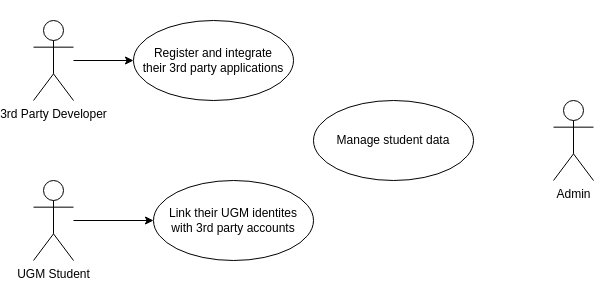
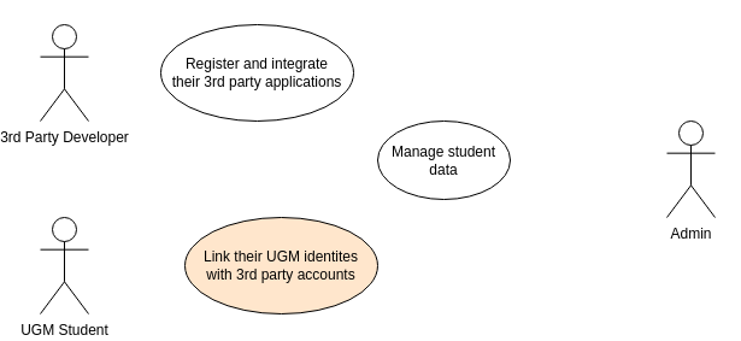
- <mxCell id="2" style="edgeStyle=none;html=1;" edge="1" parent="1" source="3" target="4"><mxGeometry relative="1" as="geometry" /></mxCell>
- <mxCell id="8" value="Manage student data" style="ellipse;whiteSpace=wrap;html=1;" vertex="1" parent="1"><mxGeometry x="300" y="100" width="160" height="80" as="geometry" /></mxCell>
+ <mxCell id="8" value="Manage student data" style="ellipse;whiteSpace=wrap;html=1;" vertex="1" parent="1"><mxGeometry x="300" y="100" width="110" height="65" as="geometry" /></mxCell>
- <mxCell id="6" style="edgeStyle=none;html=1;entryX=0;entryY=0.5;entryDx=0;entryDy=0;" edge="1" parent="1" source="7" target="9"><mxGeometry relative="1" as="geometry" /></mxCell>
- <mxCell id="9" value="Link their UGM identites &lt;br&gt;with 3rd party accounts" style="ellipse;whiteSpace=wrap;html=1;" vertex="1" parent="1"><mxGeometry x="140" y="180" width="160" height="80" as="geometry" /></mxCell>
+ <mxCell id="9" value="Link their UGM identites &lt;br&gt;with 3rd party accounts" style="ellipse;whiteSpace=wrap;html=1;fillColor=#ffe6cc;" vertex="1" parent="1"><mxGeometry x="140" y="180" width="160" height="80" as="geometry" /></mxCell>
